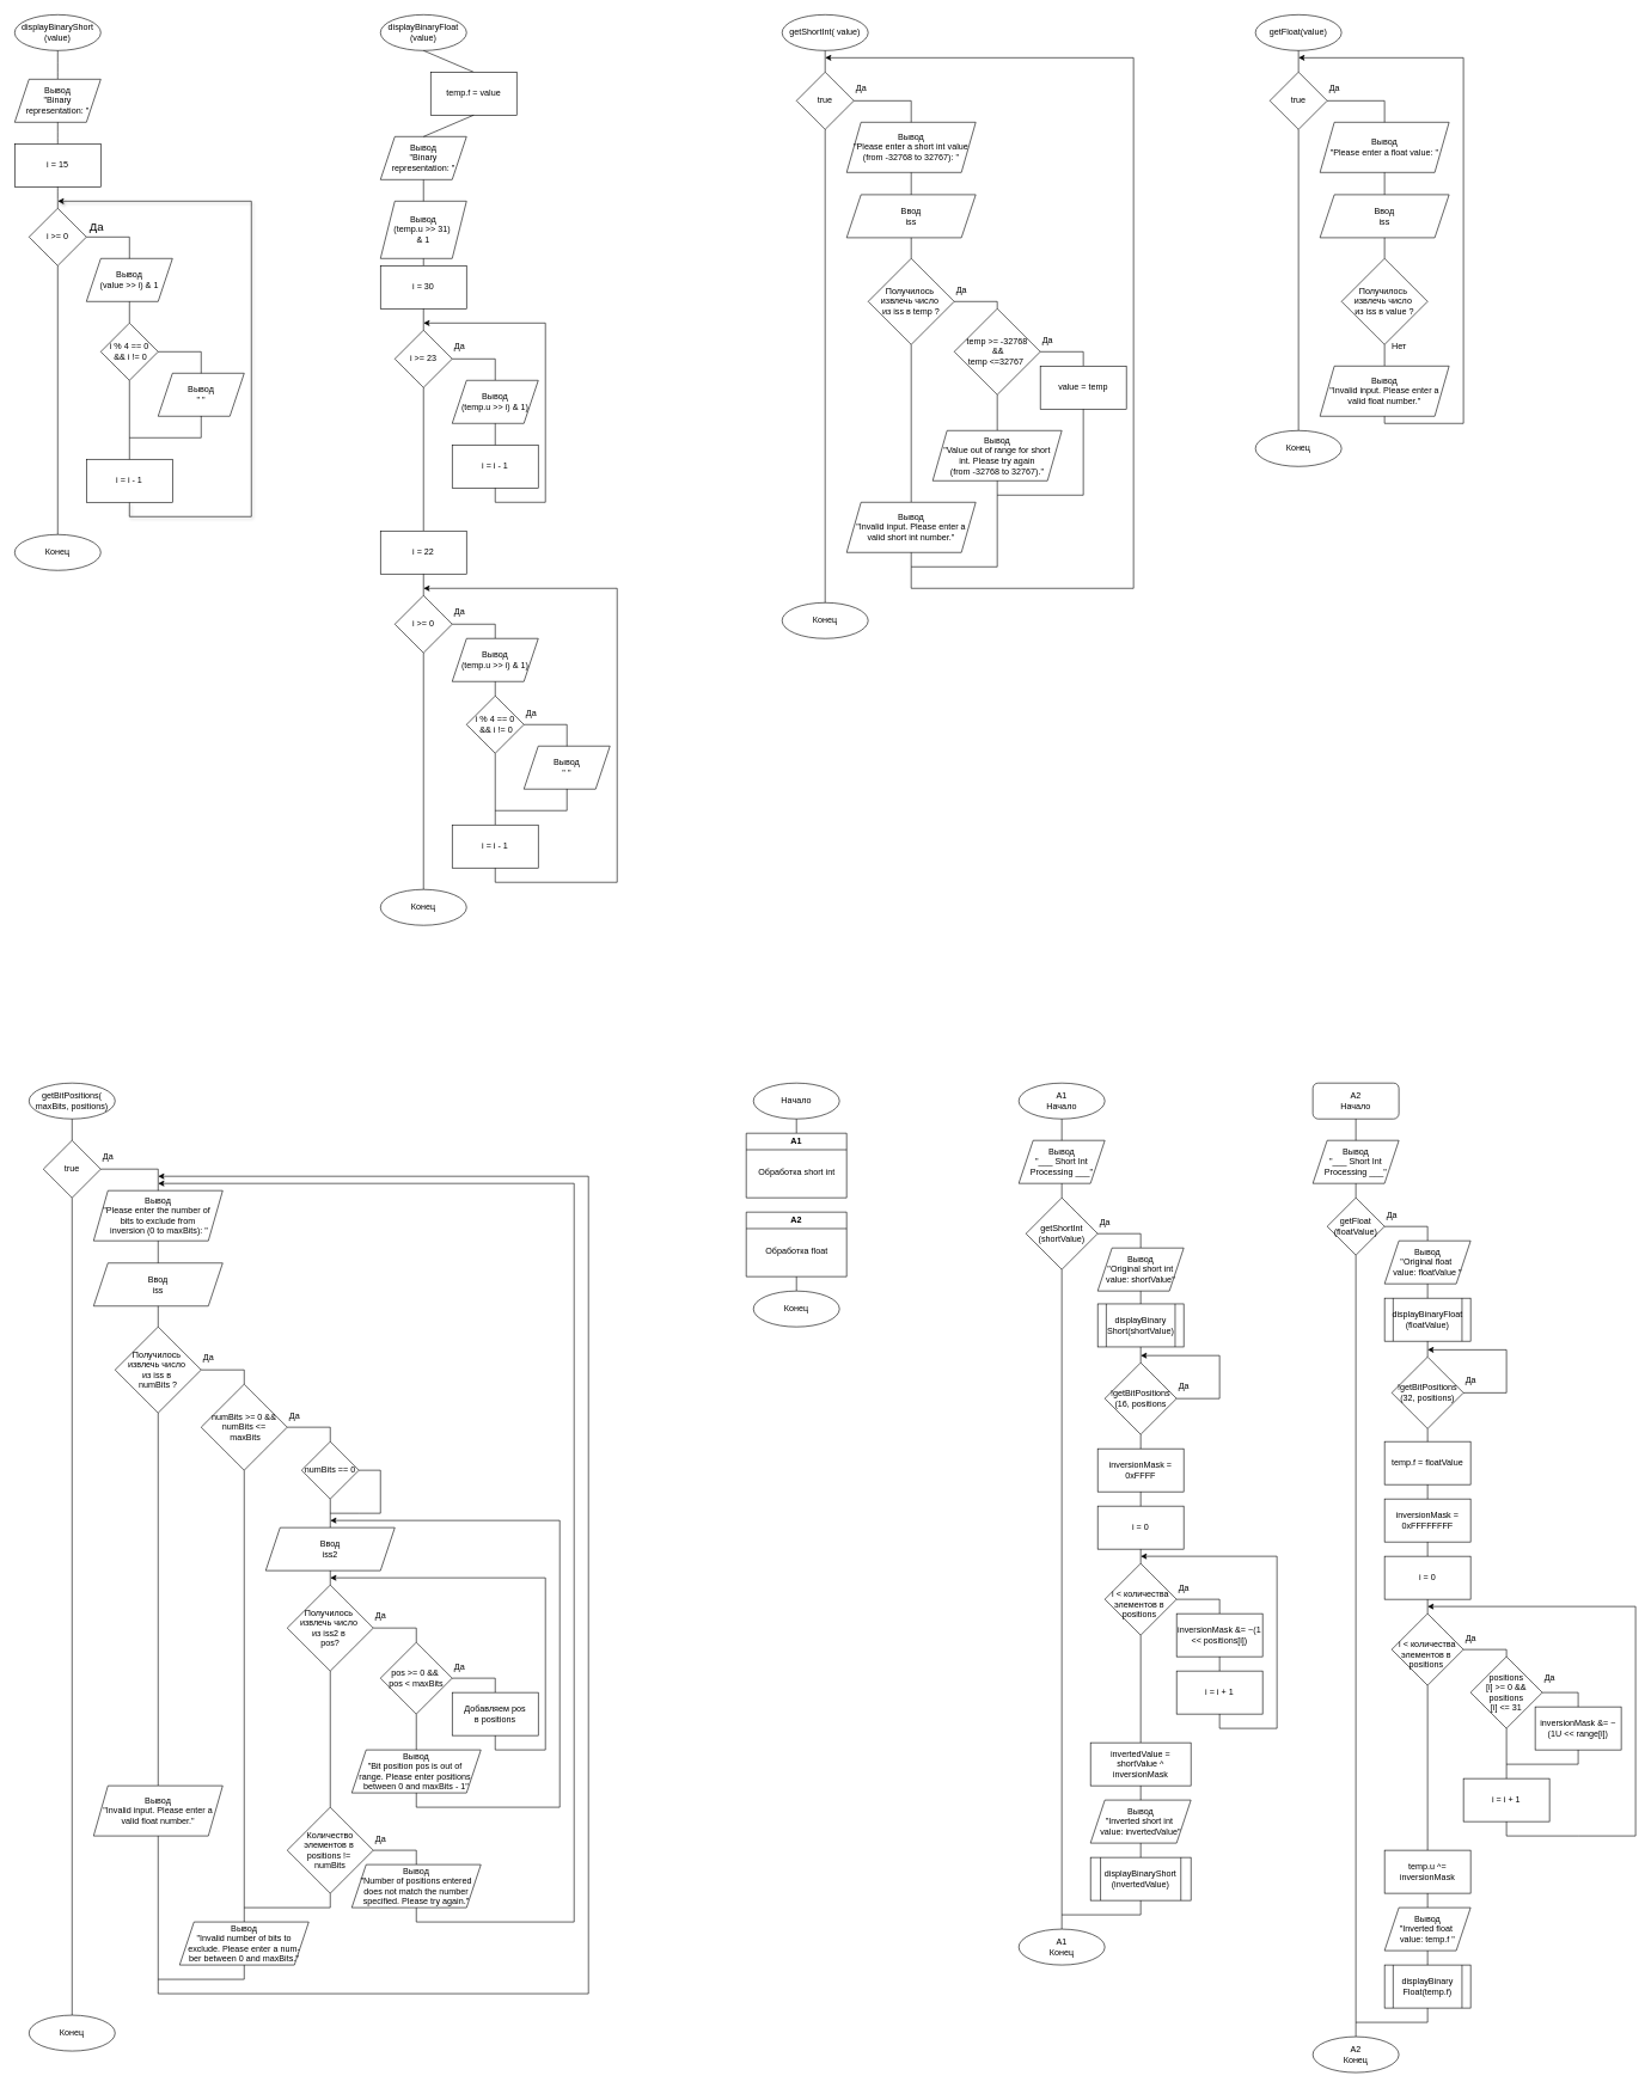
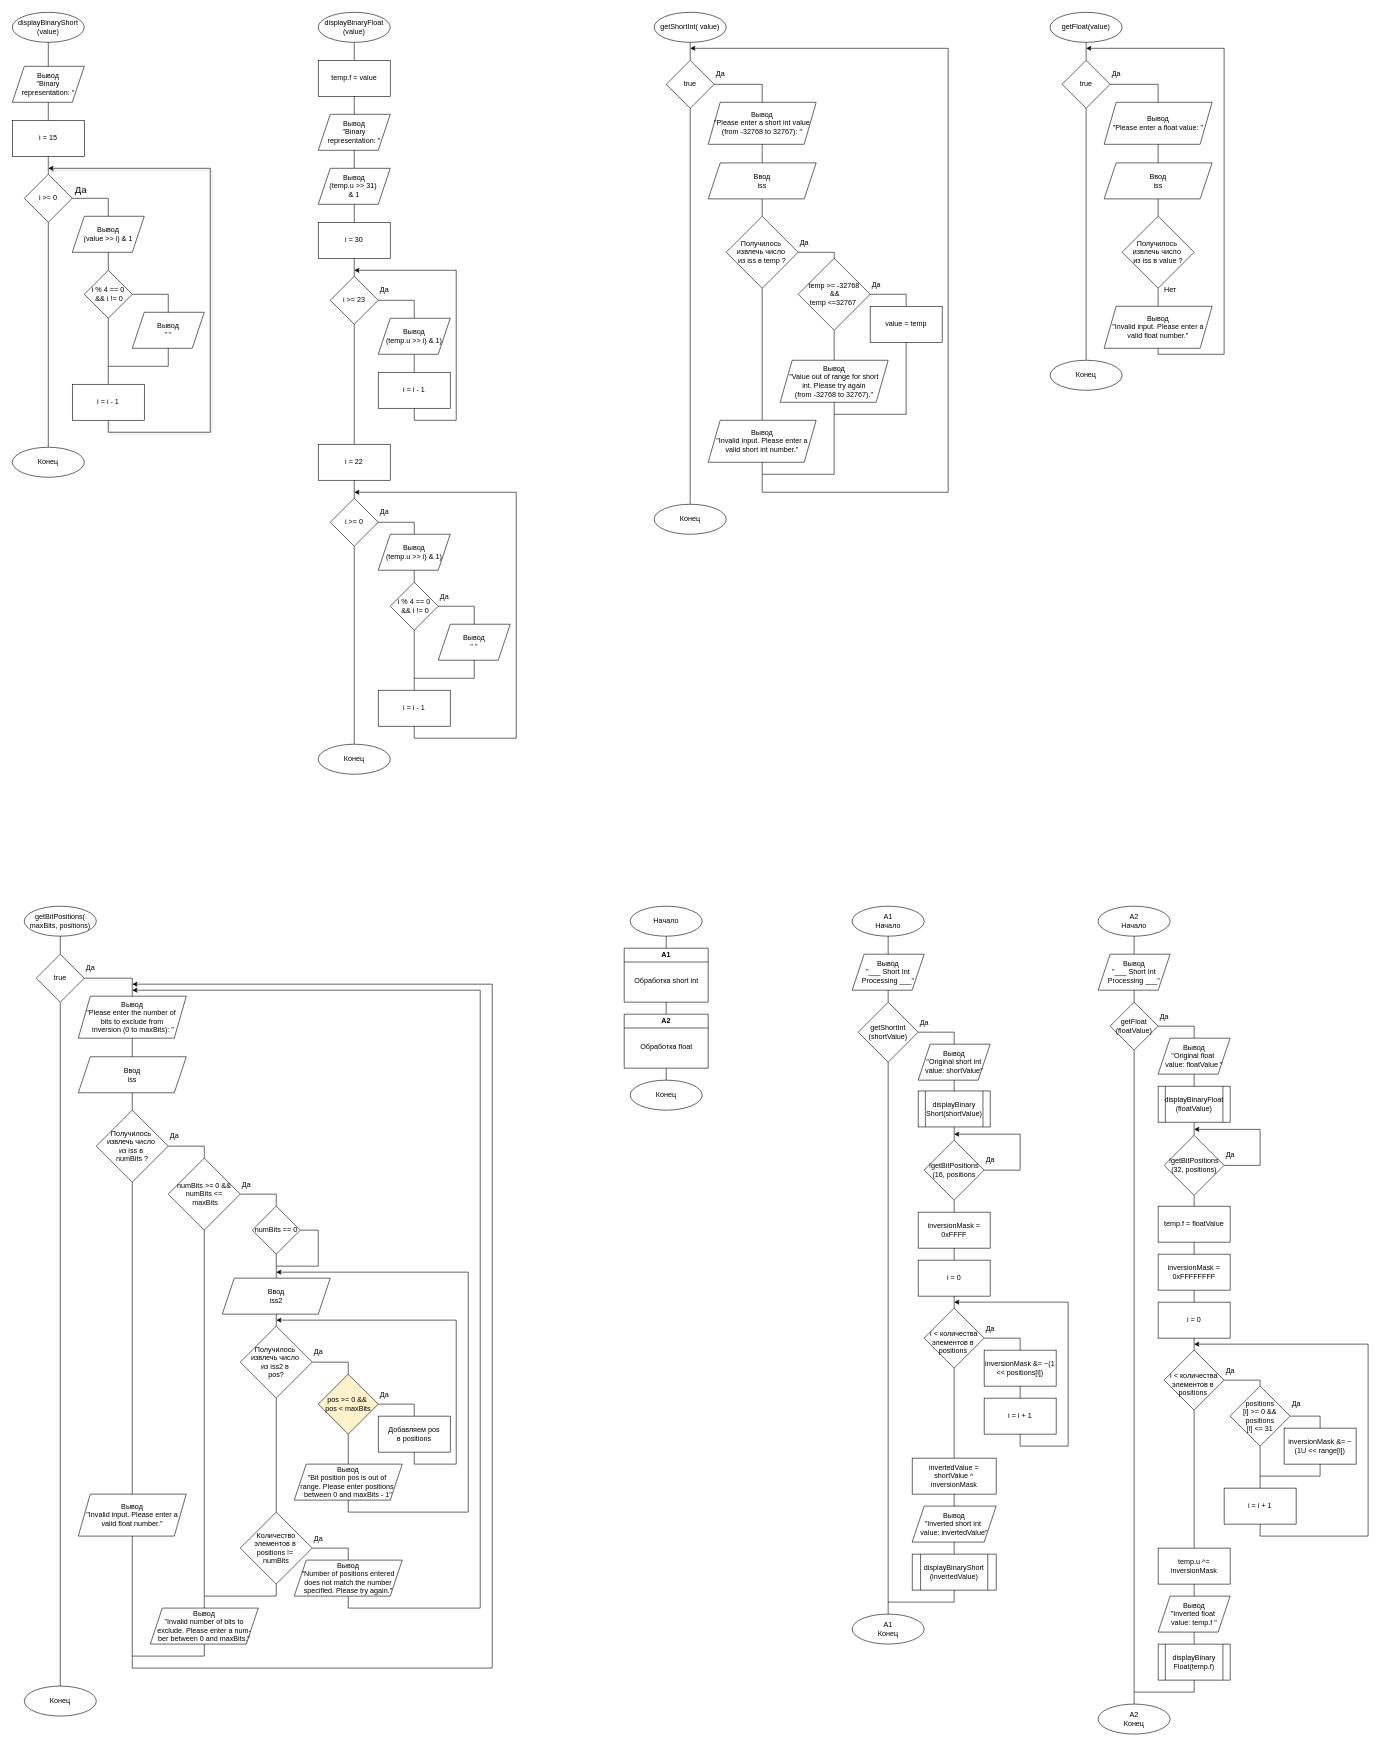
- <mxCell id="22" value="temp.f = value" style="rounded=0;whiteSpace=wrap;html=1;" parent="1" vertex="1"><mxGeometry x="600" y="100" width="120" height="60" as="geometry" /></mxCell>
+ <mxCell id="22" value="temp.f = value" style="rounded=0;whiteSpace=wrap;html=1;" parent="1" vertex="1"><mxGeometry x="530" y="100" width="120" height="60" as="geometry" /></mxCell>
- <mxCell id="25" value="Вывод&lt;div&gt;(temp.u &amp;gt;&amp;gt; 31)&amp;nbsp;&lt;/div&gt;&lt;div&gt;&amp;amp; 1&lt;br&gt;&lt;/div&gt;" style="shape=parallelogram;perimeter=parallelogramPerimeter;whiteSpace=wrap;html=1;fixedSize=1;" parent="1" vertex="1"><mxGeometry x="530" y="280" width="120" height="80" as="geometry" /></mxCell>
+ <mxCell id="25" value="Вывод&lt;div&gt;(temp.u &amp;gt;&amp;gt; 31)&amp;nbsp;&lt;/div&gt;&lt;div&gt;&amp;amp; 1&lt;br&gt;&lt;/div&gt;" style="shape=parallelogram;perimeter=parallelogramPerimeter;whiteSpace=wrap;html=1;fixedSize=1;" parent="1" vertex="1"><mxGeometry x="530" y="280" width="120" height="60" as="geometry" /></mxCell>
- <mxCell id="188" value="&lt;div&gt;А2&lt;/div&gt;Начало" style="whiteSpace=wrap;html=1;rounded=1;" parent="1" vertex="1"><mxGeometry x="1830" y="1510" width="120" height="50" as="geometry" /></mxCell>
+ <mxCell id="188" value="&lt;div&gt;А2&lt;/div&gt;Начало" style="ellipse;whiteSpace=wrap;html=1;" parent="1" vertex="1"><mxGeometry x="1830" y="1510" width="120" height="50" as="geometry" /></mxCell>
+ <mxCell id="185" value="" style="endArrow=none;html=1;rounded=0;entryX=0.5;entryY=1;entryDx=0;entryDy=0;exitX=0.5;exitY=0;exitDx=0;exitDy=0;" parent="1" source="183" target="181" edge="1"><mxGeometry width="50" height="50" relative="1" as="geometry"><mxPoint x="1120" y="1590" as="sourcePoint" /><mxPoint x="1120" y="1570" as="targetPoint" /></mxGeometry></mxCell>
- <mxCell id="125" value="pos &amp;gt;= 0 &amp;amp;&amp;amp;&amp;nbsp;&lt;div&gt;pos &amp;lt; maxBits&lt;/div&gt;" style="rhombus;whiteSpace=wrap;html=1;" parent="1" vertex="1"><mxGeometry x="530" y="2290" width="100" height="100" as="geometry" /></mxCell>
+ <mxCell id="125" value="pos &amp;gt;= 0 &amp;amp;&amp;amp;&amp;nbsp;&lt;div&gt;pos &amp;lt; maxBits&lt;/div&gt;" style="rhombus;whiteSpace=wrap;html=1;fillColor=#fff2cc;" parent="1" vertex="1"><mxGeometry x="530" y="2290" width="100" height="100" as="geometry" /></mxCell>
